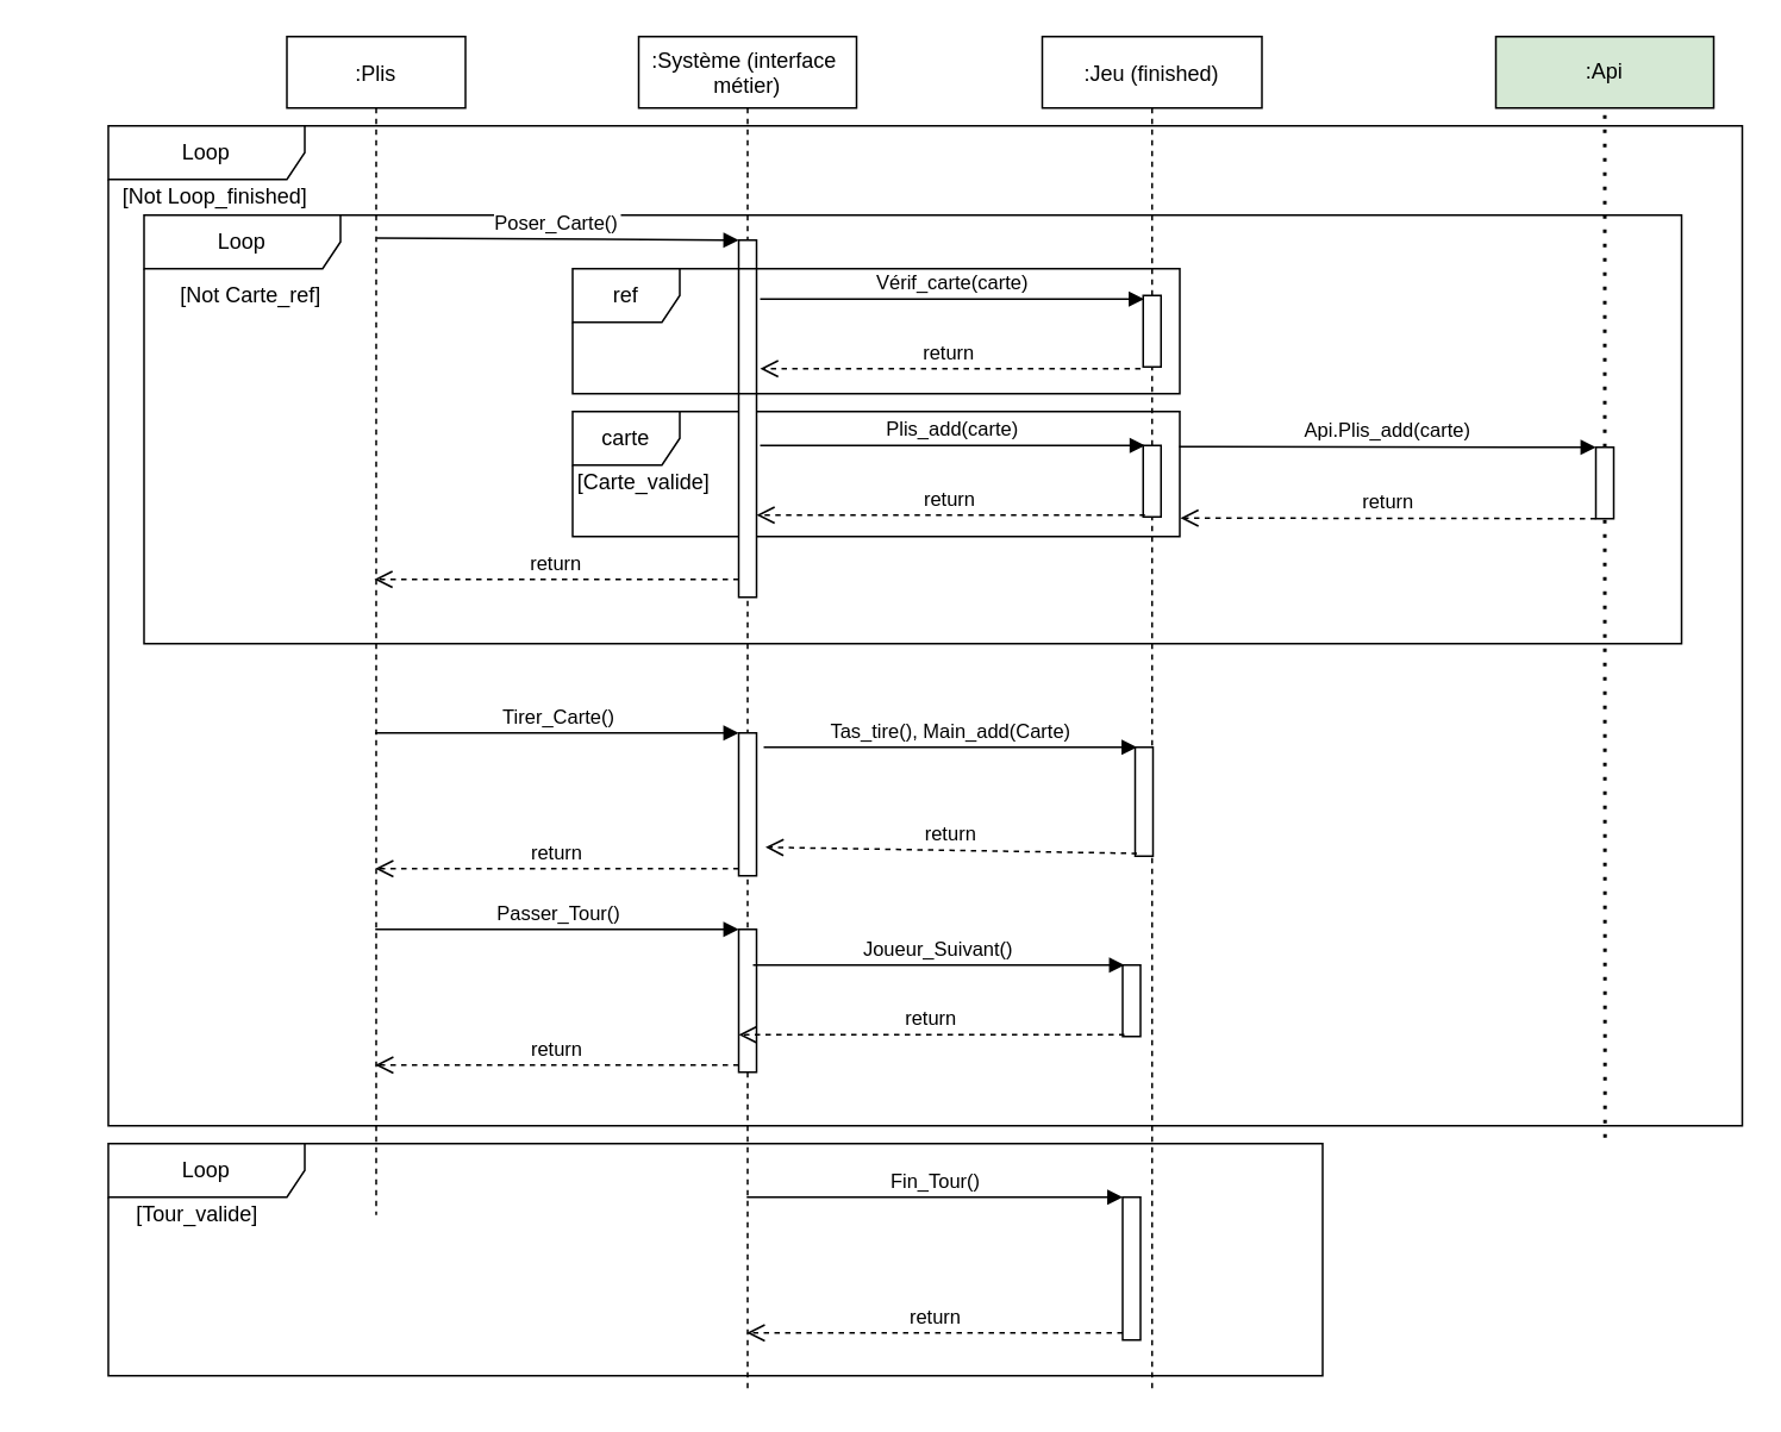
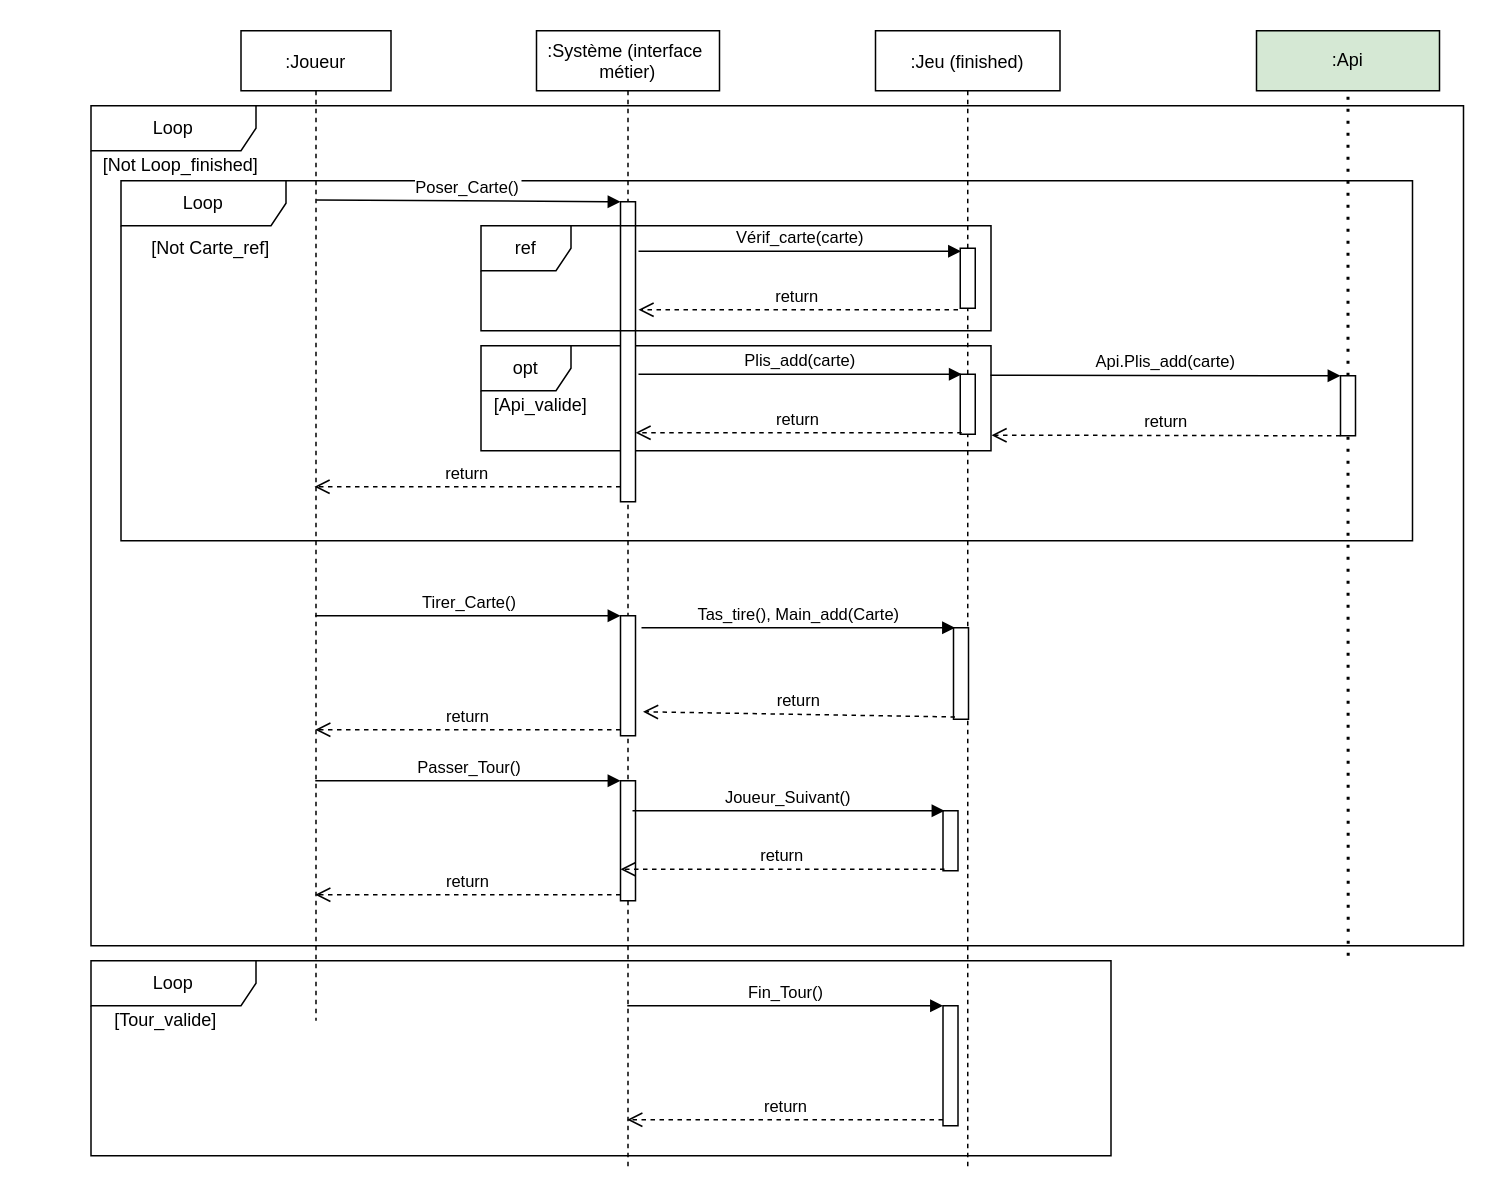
- <mxCell id="5" value=":Plis" style="shape=umlLifeline;perimeter=lifelinePerimeter;container=1;collapsible=0;recursiveResize=0;rounded=0;shadow=0;strokeWidth=1;" parent="1" vertex="1"><mxGeometry x="160" y="20" width="100" height="660" as="geometry" /></mxCell>
+ <mxCell id="5" value=":Joueur" style="shape=umlLifeline;perimeter=lifelinePerimeter;container=1;collapsible=0;recursiveResize=0;rounded=0;shadow=0;strokeWidth=1;" parent="1" vertex="1"><mxGeometry x="160" y="20" width="100" height="660" as="geometry" /></mxCell>
- <mxCell id="4" value="carte" style="shape=umlFrame;whiteSpace=wrap;html=1;" parent="1" vertex="1"><mxGeometry x="320" y="230" width="340" height="70" as="geometry" /></mxCell>
+ <mxCell id="4" value="opt" style="shape=umlFrame;whiteSpace=wrap;html=1;" parent="1" vertex="1"><mxGeometry x="320" y="230" width="340" height="70" as="geometry" /></mxCell>
- <mxCell id="21" value="[Carte_valide]" style="text;html=1;strokeColor=none;fillColor=none;align=center;verticalAlign=middle;whiteSpace=wrap;rounded=0;" parent="1" vertex="1"><mxGeometry x="270" y="260" width="180" height="20" as="geometry" /></mxCell>
+ <mxCell id="21" value="[Api_valide]" style="text;html=1;strokeColor=none;fillColor=none;align=center;verticalAlign=middle;whiteSpace=wrap;rounded=0;" parent="1" vertex="1"><mxGeometry x="270" y="260" width="180" height="20" as="geometry" /></mxCell>
